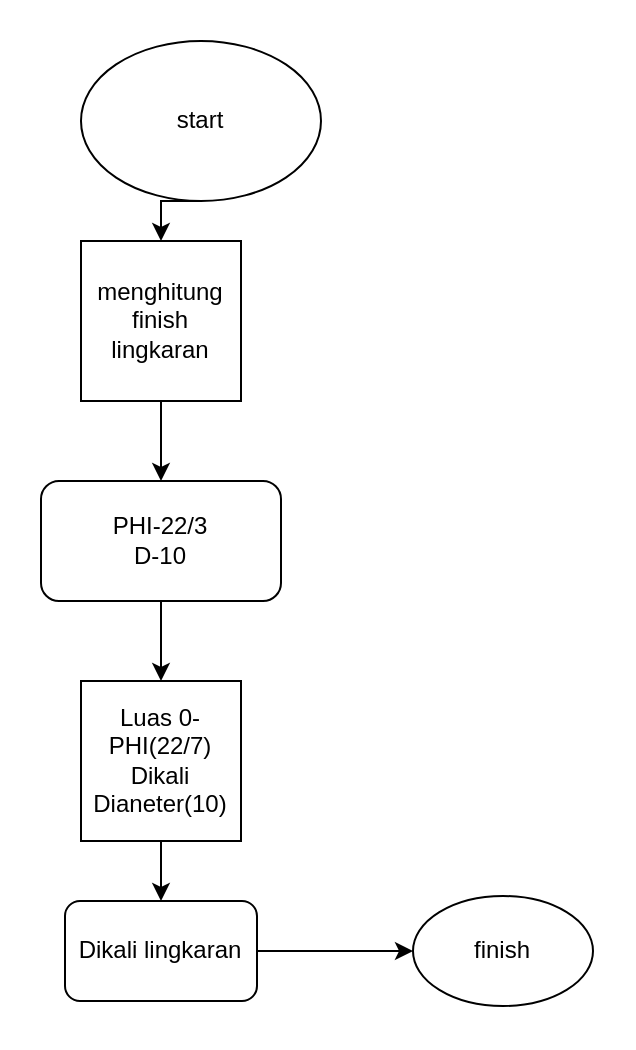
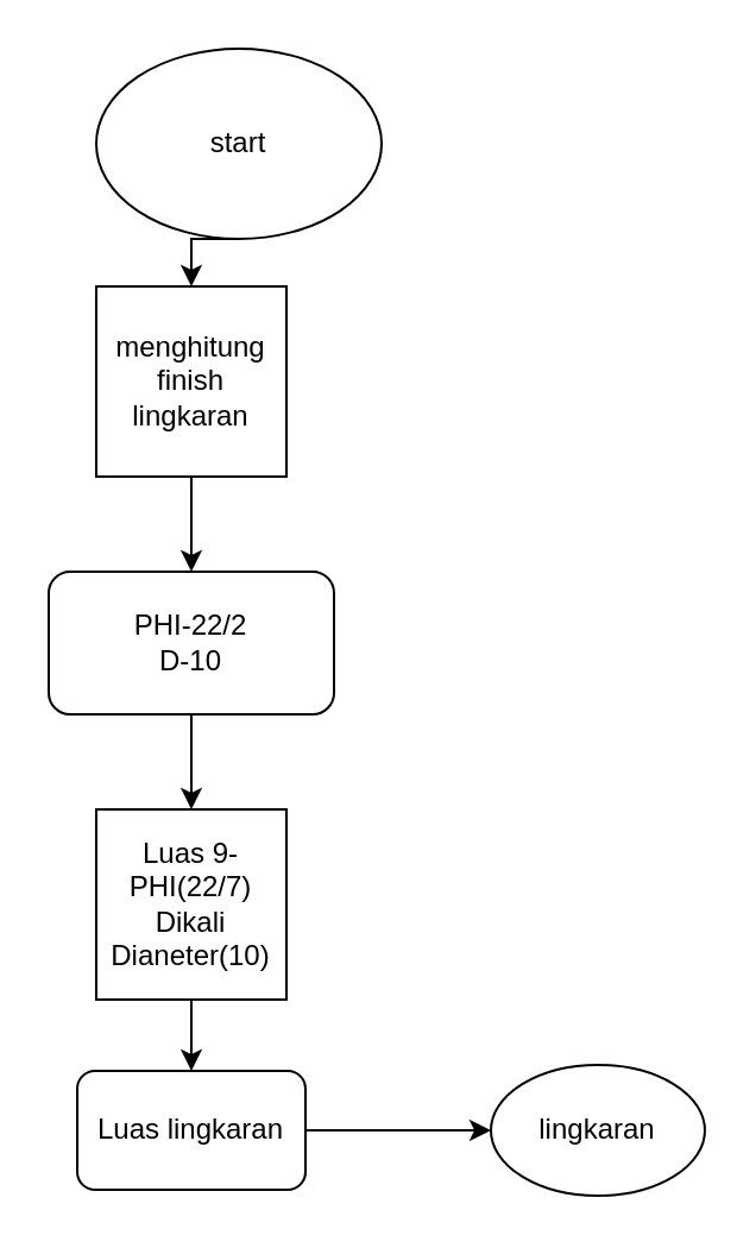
- <mxCell id="7" value="&lt;div&gt;PHI-22/3&lt;/div&gt;&lt;div&gt;D-10&lt;br&gt;&lt;/div&gt;" style="rounded=1;whiteSpace=wrap;html=1;" vertex="1" parent="1"><mxGeometry x="20" y="240" width="120" height="60" as="geometry" /></mxCell>
+ <mxCell id="7" value="&lt;div&gt;PHI-22/2&lt;/div&gt;&lt;div&gt;D-10&lt;br&gt;&lt;/div&gt;" style="rounded=1;whiteSpace=wrap;html=1;" vertex="1" parent="1"><mxGeometry x="20" y="240" width="120" height="60" as="geometry" /></mxCell>
- <mxCell id="9" value="&lt;div&gt;Luas 0-&lt;/div&gt;&lt;div&gt;PHI(22/7) Dikali Dianeter(10)&lt;br&gt;&lt;/div&gt;" style="whiteSpace=wrap;html=1;aspect=fixed;" vertex="1" parent="1"><mxGeometry x="40" y="340" width="80" height="80" as="geometry" /></mxCell>
+ <mxCell id="9" value="&lt;div&gt;Luas 9-&lt;/div&gt;&lt;div&gt;PHI(22/7) Dikali Dianeter(10)&lt;br&gt;&lt;/div&gt;" style="whiteSpace=wrap;html=1;aspect=fixed;" vertex="1" parent="1"><mxGeometry x="40" y="340" width="80" height="80" as="geometry" /></mxCell>
- <mxCell id="11" value="Dikali lingkaran" style="rounded=1;whiteSpace=wrap;html=1;" vertex="1" parent="1"><mxGeometry x="32" y="450" width="96" height="50" as="geometry" /></mxCell>
+ <mxCell id="11" value="Luas lingkaran" style="rounded=1;whiteSpace=wrap;html=1;" vertex="1" parent="1"><mxGeometry x="32" y="450" width="96" height="50" as="geometry" /></mxCell>
- <mxCell id="12" value="finish" style="ellipse;whiteSpace=wrap;html=1;" vertex="1" parent="1"><mxGeometry x="206" y="447.5" width="90" height="55" as="geometry" /></mxCell>
+ <mxCell id="12" value="lingkaran" style="ellipse;whiteSpace=wrap;html=1;" vertex="1" parent="1"><mxGeometry x="206" y="447.5" width="90" height="55" as="geometry" /></mxCell>
